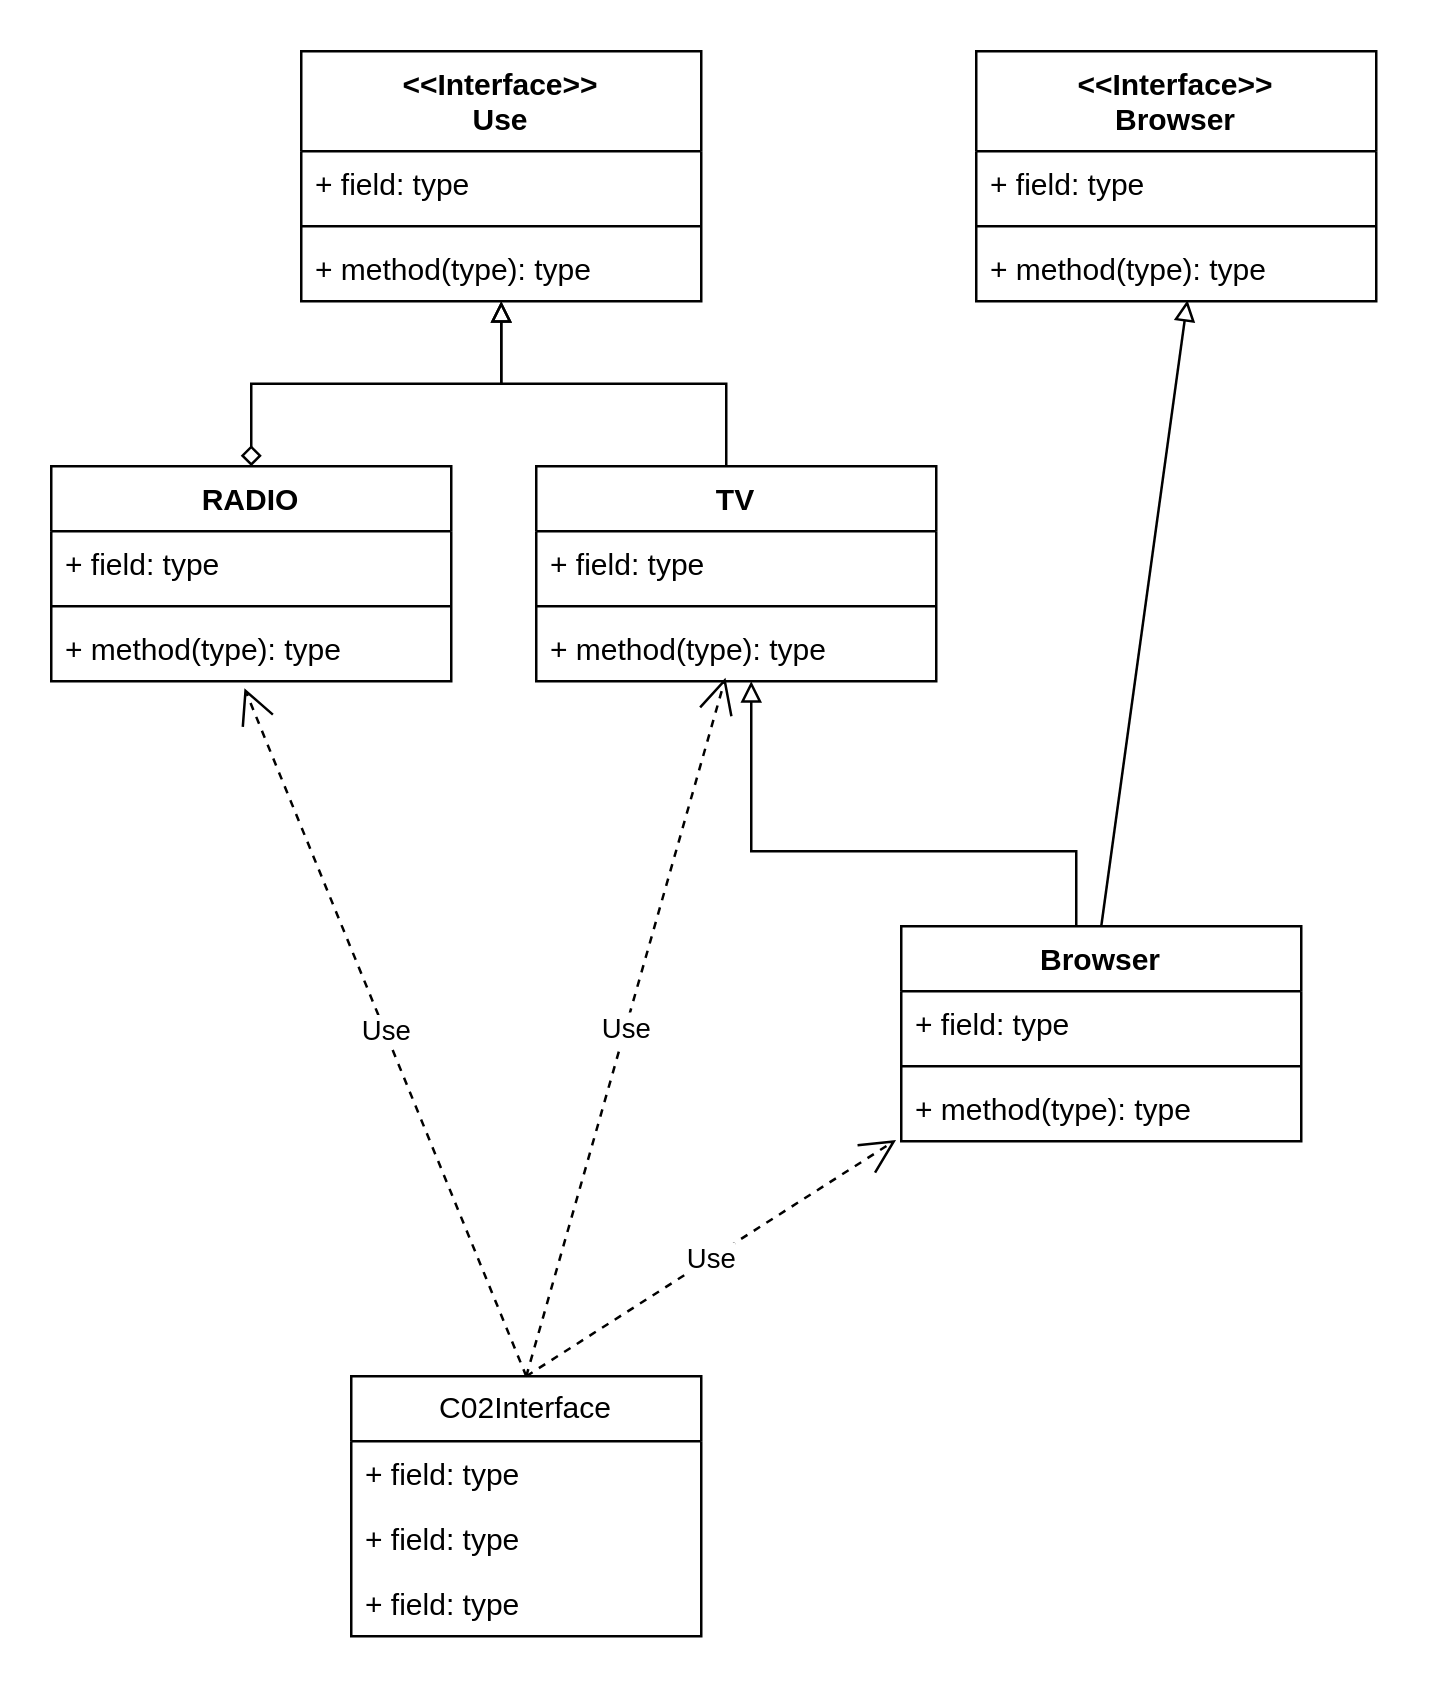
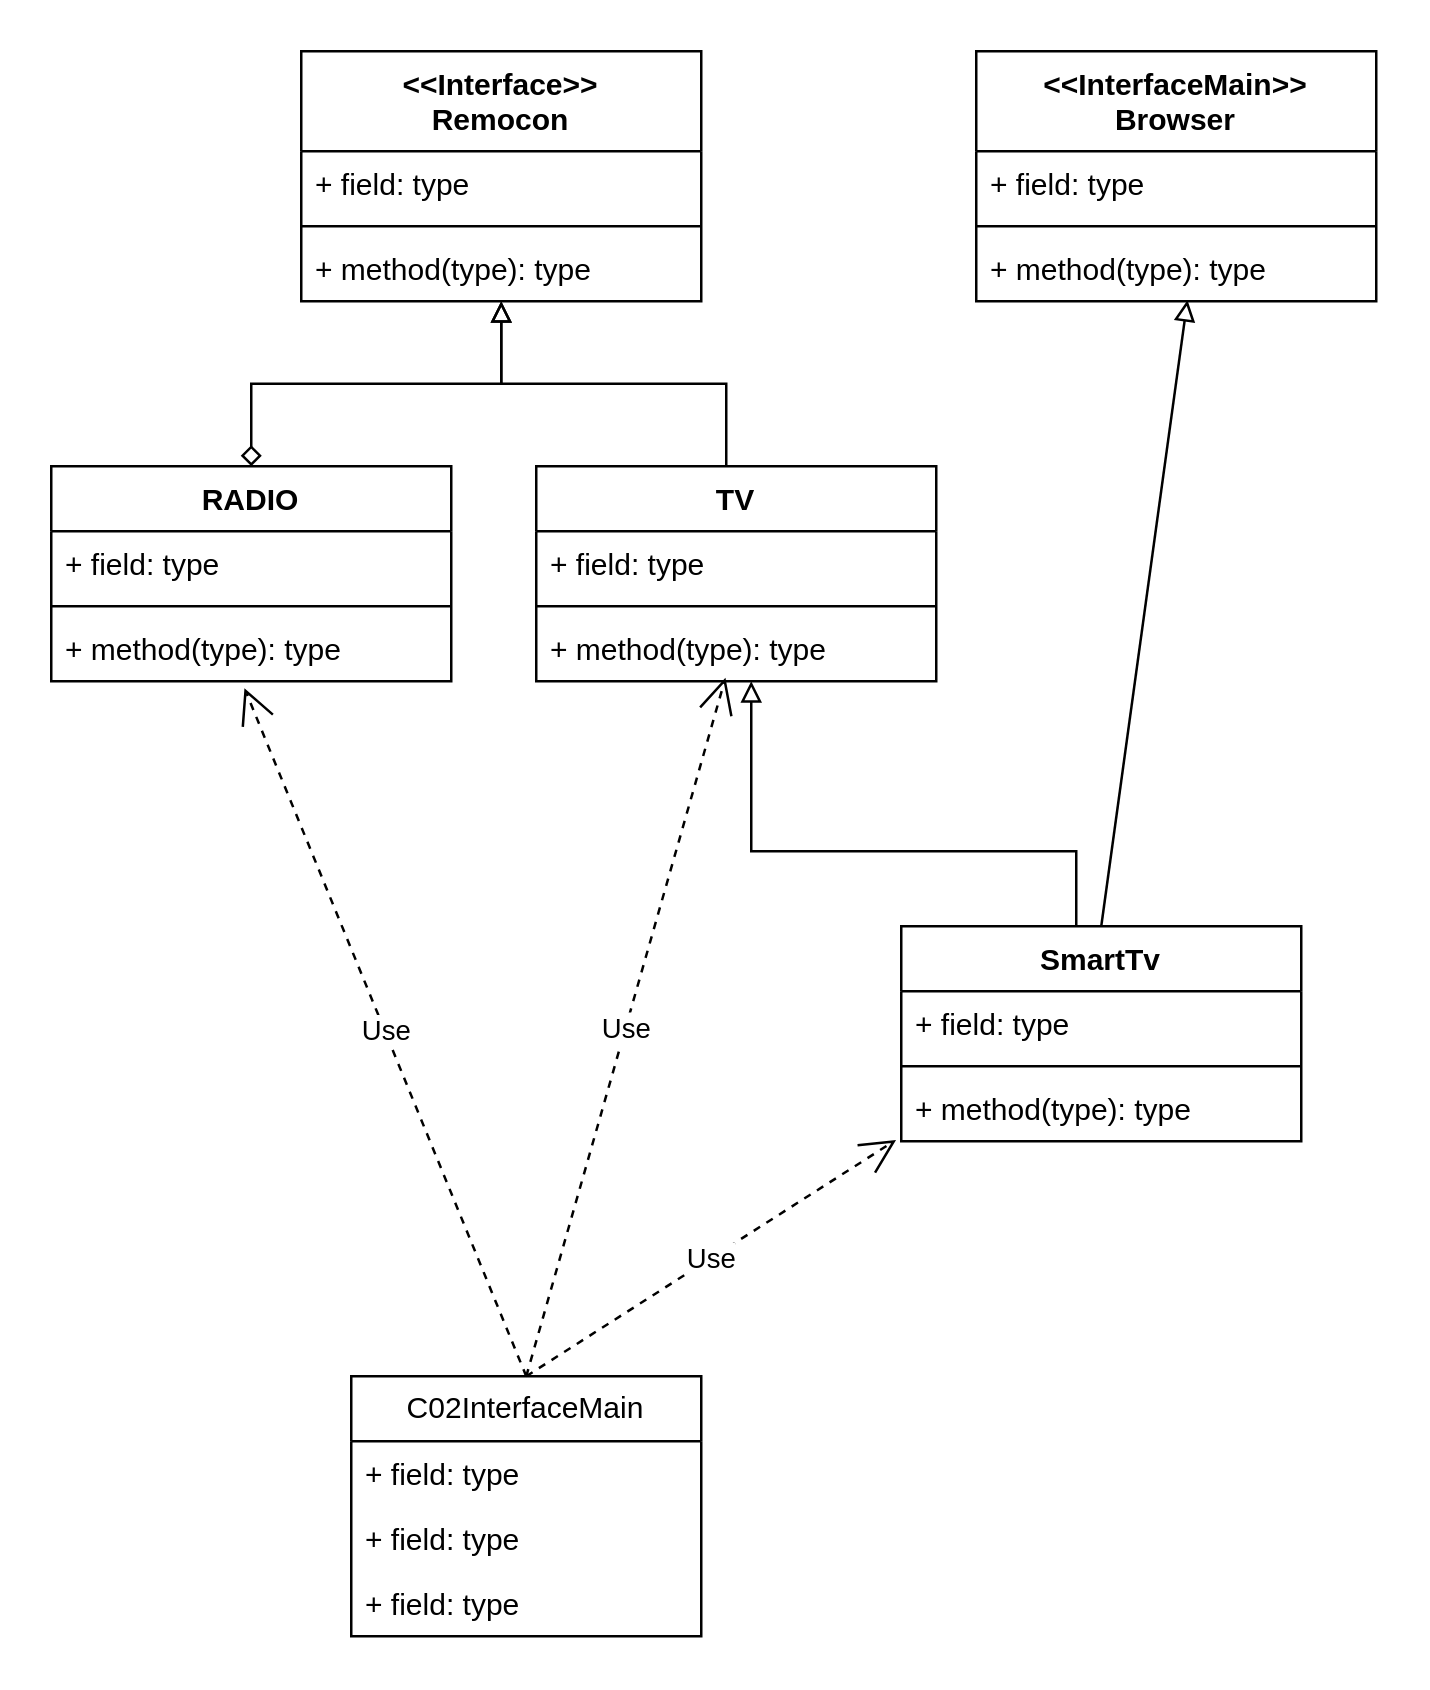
- <mxCell id="3" value="&lt;div&gt;&amp;lt;&amp;lt;Interface&amp;gt;&amp;gt;&lt;/div&gt;Use" style="swimlane;fontStyle=1;align=center;verticalAlign=top;childLayout=stackLayout;horizontal=1;startSize=40;horizontalStack=0;resizeParent=1;resizeParentMax=0;resizeLast=0;collapsible=1;marginBottom=0;whiteSpace=wrap;html=1;" parent="1" vertex="1"><mxGeometry x="120" y="20" width="160" height="100" as="geometry" /></mxCell>
+ <mxCell id="3" value="&lt;div&gt;&amp;lt;&amp;lt;Interface&amp;gt;&amp;gt;&lt;/div&gt;Remocon" style="swimlane;fontStyle=1;align=center;verticalAlign=top;childLayout=stackLayout;horizontal=1;startSize=40;horizontalStack=0;resizeParent=1;resizeParentMax=0;resizeLast=0;collapsible=1;marginBottom=0;whiteSpace=wrap;html=1;" parent="1" vertex="1"><mxGeometry x="120" y="20" width="160" height="100" as="geometry" /></mxCell>
- <mxCell id="7" value="&lt;div&gt;&amp;lt;&amp;lt;Interface&amp;gt;&amp;gt;&lt;/div&gt;Browser" style="swimlane;fontStyle=1;align=center;verticalAlign=top;childLayout=stackLayout;horizontal=1;startSize=40;horizontalStack=0;resizeParent=1;resizeParentMax=0;resizeLast=0;collapsible=1;marginBottom=0;whiteSpace=wrap;html=1;" parent="1" vertex="1"><mxGeometry x="390" y="20" width="160" height="100" as="geometry" /></mxCell>
+ <mxCell id="7" value="&lt;div&gt;&amp;lt;&amp;lt;InterfaceMain&amp;gt;&amp;gt;&lt;/div&gt;Browser" style="swimlane;fontStyle=1;align=center;verticalAlign=top;childLayout=stackLayout;horizontal=1;startSize=40;horizontalStack=0;resizeParent=1;resizeParentMax=0;resizeLast=0;collapsible=1;marginBottom=0;whiteSpace=wrap;html=1;" parent="1" vertex="1"><mxGeometry x="390" y="20" width="160" height="100" as="geometry" /></mxCell>
- <mxCell id="21" value="Browser" style="swimlane;fontStyle=1;align=center;verticalAlign=top;childLayout=stackLayout;horizontal=1;startSize=26;horizontalStack=0;resizeParent=1;resizeParentMax=0;resizeLast=0;collapsible=1;marginBottom=0;whiteSpace=wrap;html=1;" parent="1" vertex="1"><mxGeometry x="360" y="370" width="160" height="86" as="geometry" /></mxCell>
+ <mxCell id="21" value="SmartTv" style="swimlane;fontStyle=1;align=center;verticalAlign=top;childLayout=stackLayout;horizontal=1;startSize=26;horizontalStack=0;resizeParent=1;resizeParentMax=0;resizeLast=0;collapsible=1;marginBottom=0;whiteSpace=wrap;html=1;" parent="1" vertex="1"><mxGeometry x="360" y="370" width="160" height="86" as="geometry" /></mxCell>
- <mxCell id="26" value="C02Interface" style="swimlane;fontStyle=0;childLayout=stackLayout;horizontal=1;startSize=26;fillColor=none;horizontalStack=0;resizeParent=1;resizeParentMax=0;resizeLast=0;collapsible=1;marginBottom=0;whiteSpace=wrap;html=1;" parent="1" vertex="1"><mxGeometry x="140" y="550" width="140" height="104" as="geometry" /></mxCell>
+ <mxCell id="26" value="C02InterfaceMain" style="swimlane;fontStyle=0;childLayout=stackLayout;horizontal=1;startSize=26;fillColor=none;horizontalStack=0;resizeParent=1;resizeParentMax=0;resizeLast=0;collapsible=1;marginBottom=0;whiteSpace=wrap;html=1;" parent="1" vertex="1"><mxGeometry x="140" y="550" width="140" height="104" as="geometry" /></mxCell>
